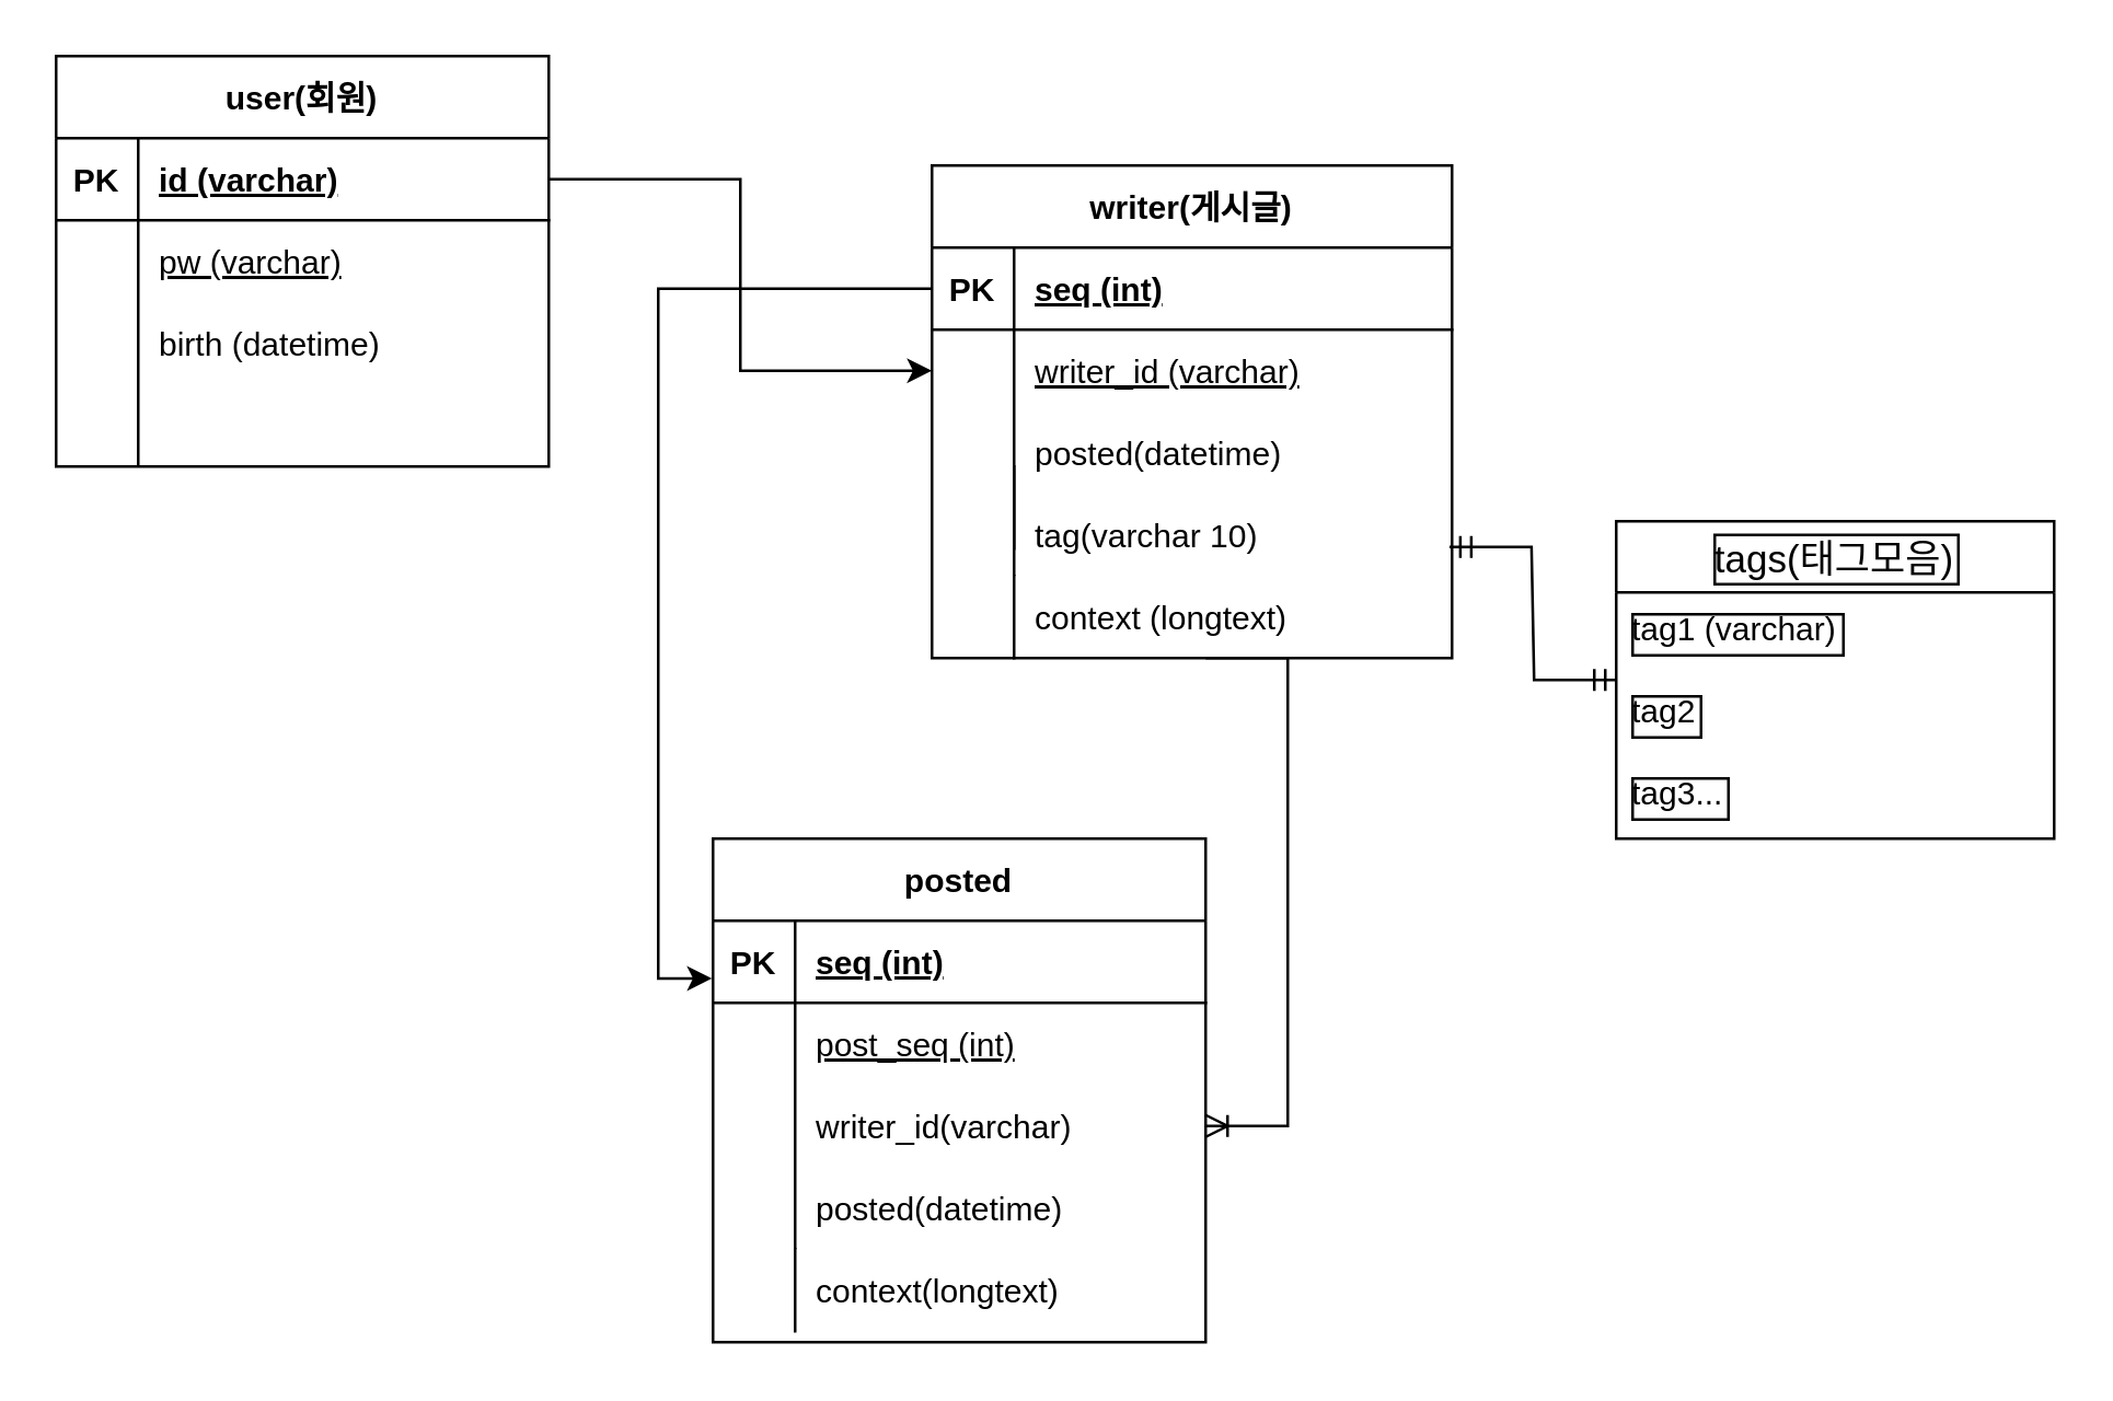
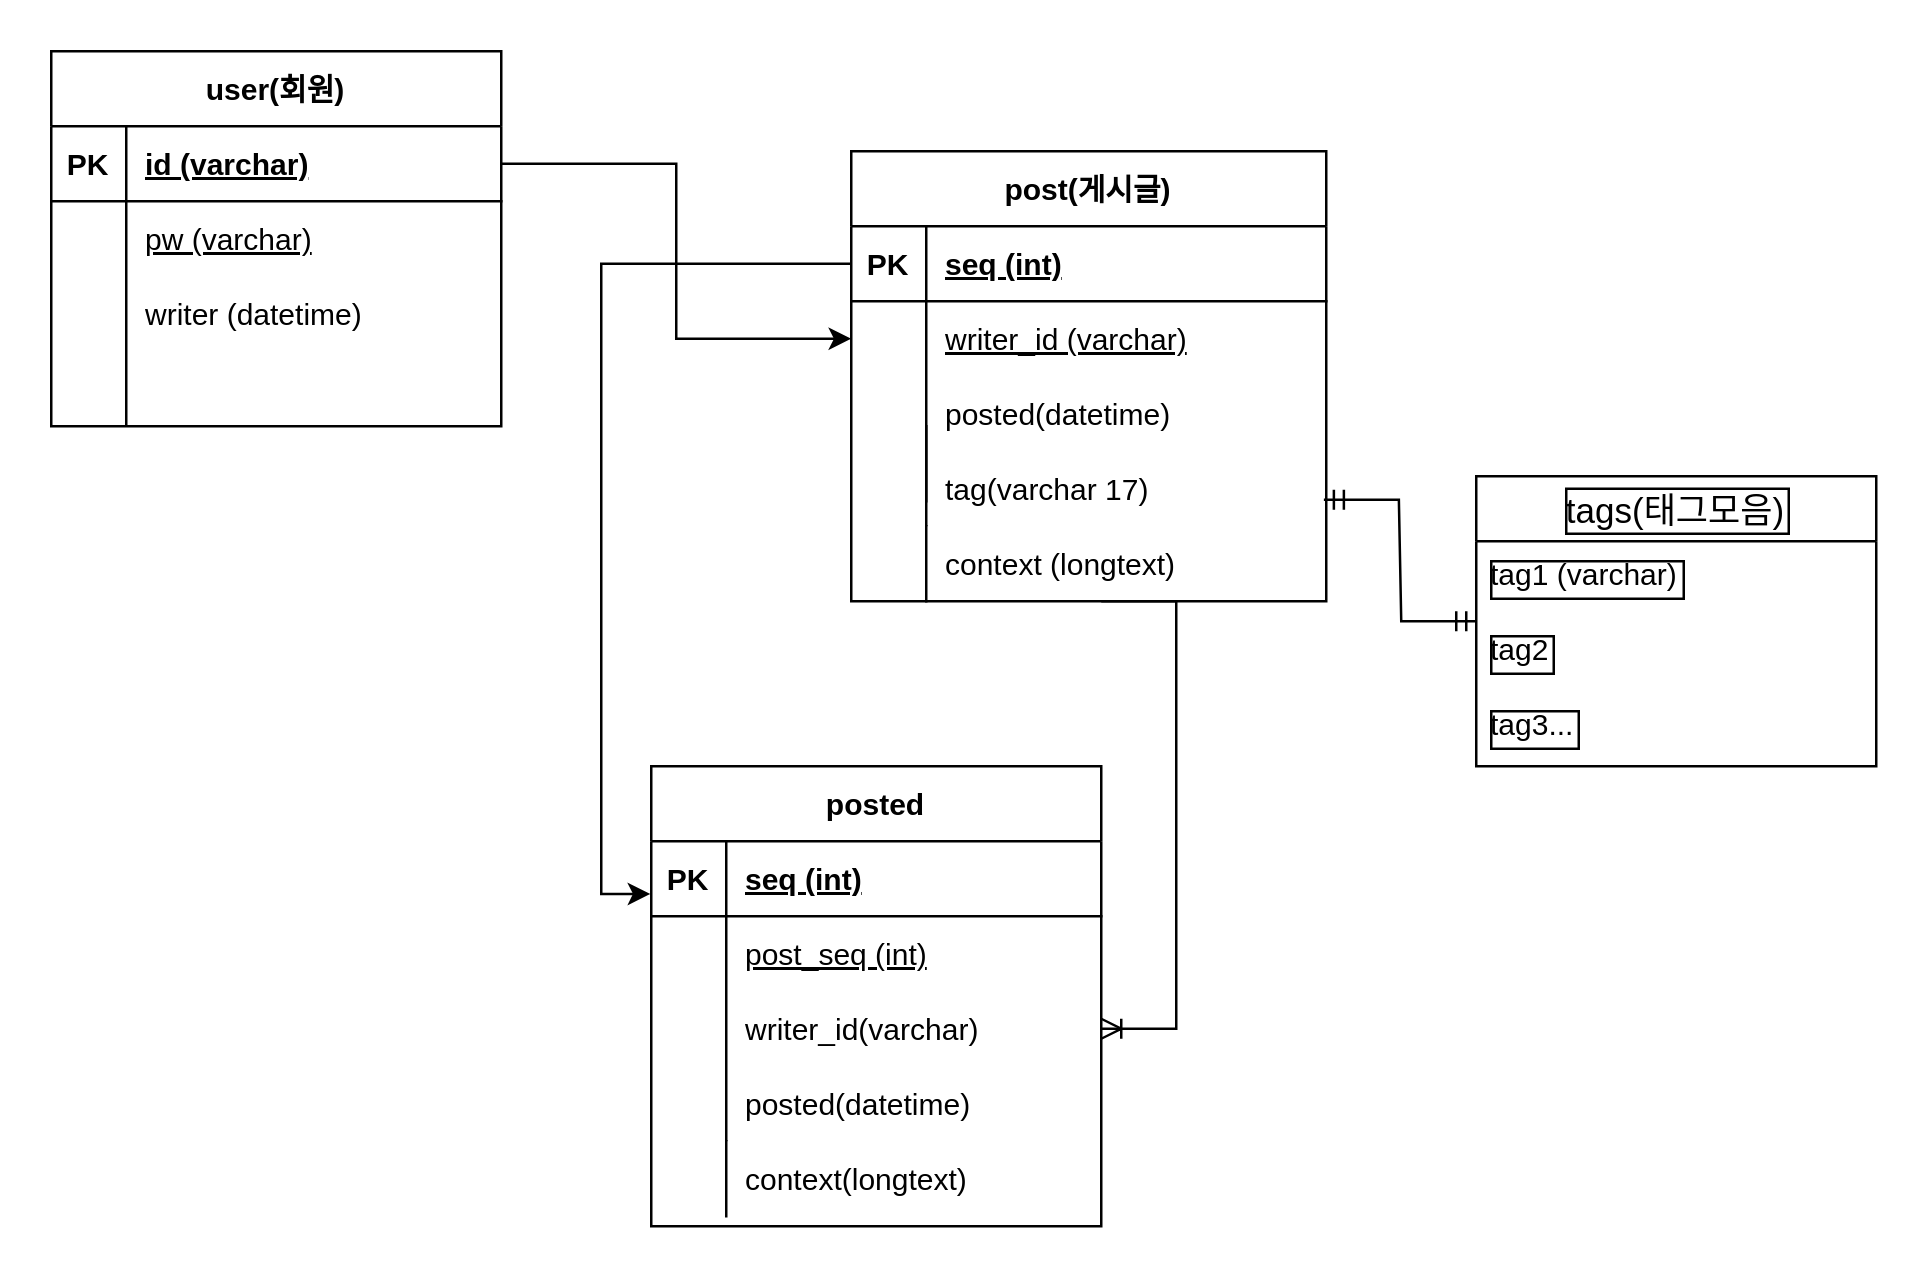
- <mxCell id="15" value="writer(게시글)" style="shape=table;startSize=30;container=1;collapsible=1;childLayout=tableLayout;fixedRows=1;rowLines=0;fontStyle=1;align=center;resizeLast=1;" vertex="1" parent="1"><mxGeometry x="340" y="60" width="190" height="180" as="geometry"><mxRectangle x="390" y="190" width="110" height="30" as="alternateBounds" /></mxGeometry></mxCell>
+ <mxCell id="15" value="post(게시글)" style="shape=table;startSize=30;container=1;collapsible=1;childLayout=tableLayout;fixedRows=1;rowLines=0;fontStyle=1;align=center;resizeLast=1;" vertex="1" parent="1"><mxGeometry x="340" y="60" width="190" height="180" as="geometry"><mxRectangle x="390" y="190" width="110" height="30" as="alternateBounds" /></mxGeometry></mxCell>
- <mxCell id="11" value="birth (datetime)" style="shape=partialRectangle;connectable=0;fillColor=none;top=0;left=0;bottom=0;right=0;align=left;spacingLeft=6;overflow=hidden;" vertex="1" parent="9"><mxGeometry x="30" width="150" height="30" as="geometry"><mxRectangle width="150" height="30" as="alternateBounds" /></mxGeometry></mxCell>
+ <mxCell id="11" value="writer (datetime)" style="shape=partialRectangle;connectable=0;fillColor=none;top=0;left=0;bottom=0;right=0;align=left;spacingLeft=6;overflow=hidden;" vertex="1" parent="9"><mxGeometry x="30" width="150" height="30" as="geometry"><mxRectangle width="150" height="30" as="alternateBounds" /></mxGeometry></mxCell>
- <mxCell id="27" value="tag(varchar 10)" style="shape=partialRectangle;connectable=0;fillColor=none;top=0;left=0;bottom=0;right=0;align=left;spacingLeft=6;overflow=hidden;" vertex="1" parent="25"><mxGeometry x="30" width="160" height="30" as="geometry"><mxRectangle width="160" height="30" as="alternateBounds" /></mxGeometry></mxCell>
+ <mxCell id="27" value="tag(varchar 17)" style="shape=partialRectangle;connectable=0;fillColor=none;top=0;left=0;bottom=0;right=0;align=left;spacingLeft=6;overflow=hidden;" vertex="1" parent="25"><mxGeometry x="30" width="160" height="30" as="geometry"><mxRectangle width="160" height="30" as="alternateBounds" /></mxGeometry></mxCell>
